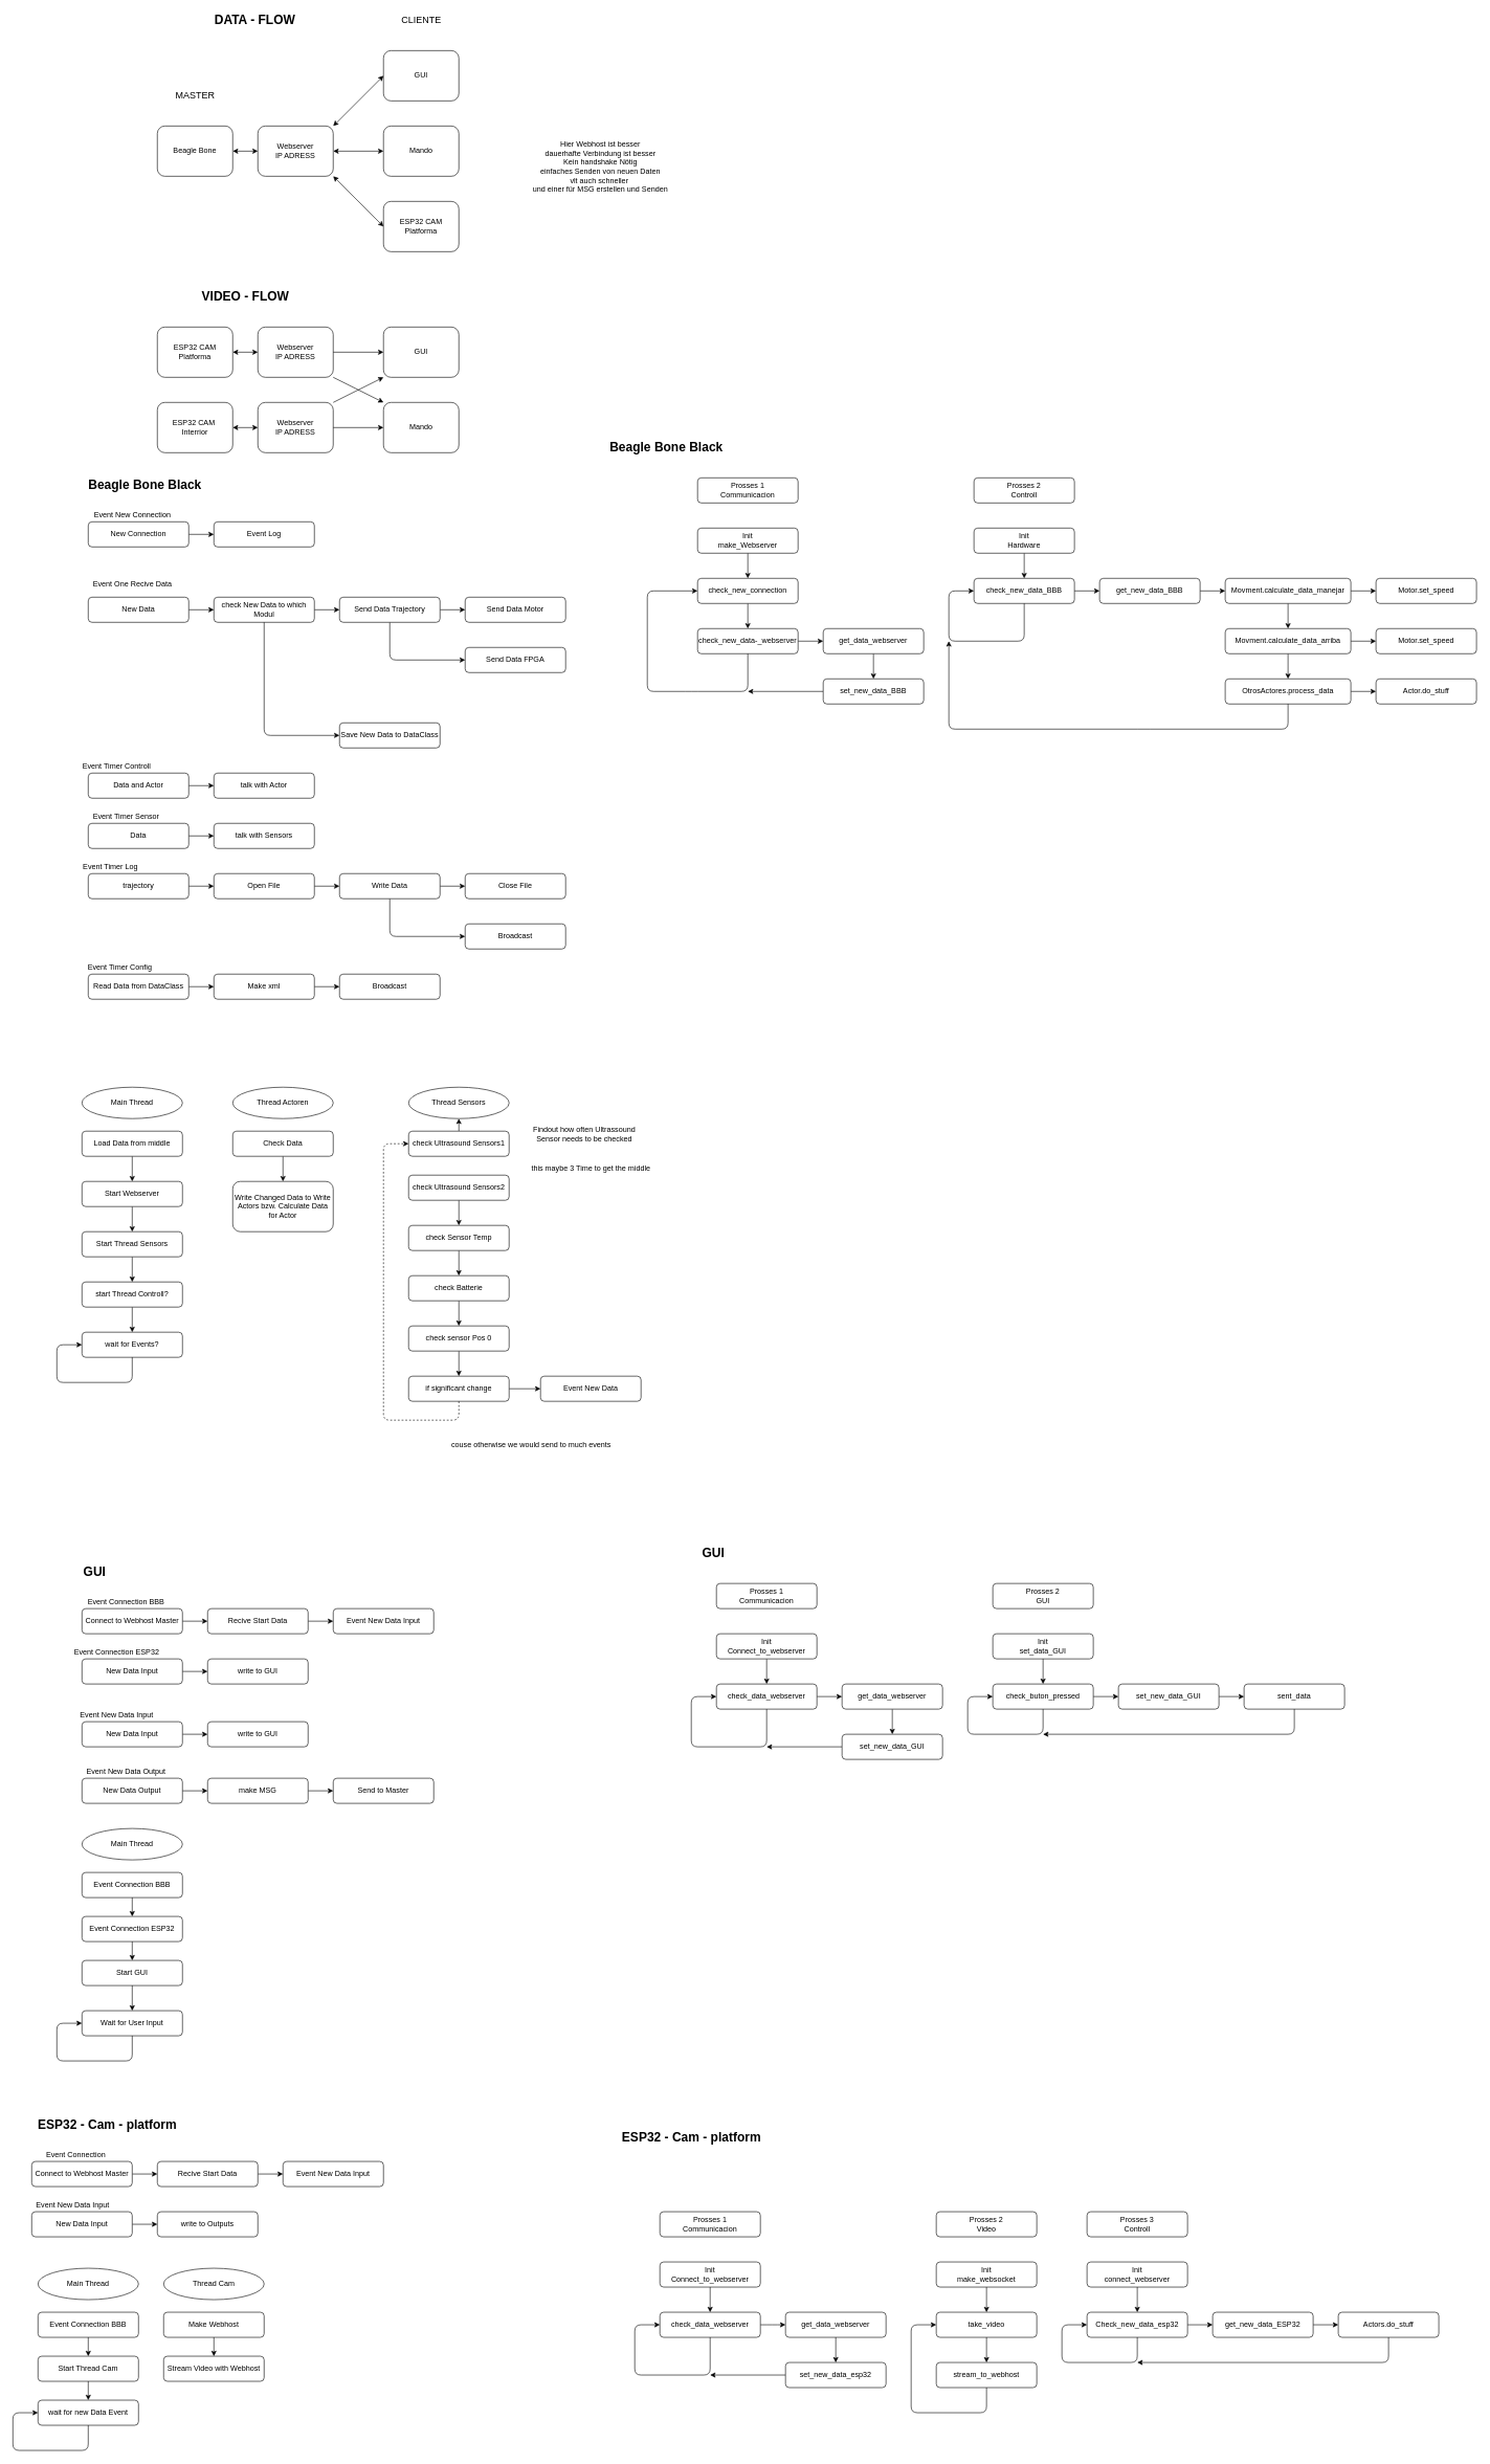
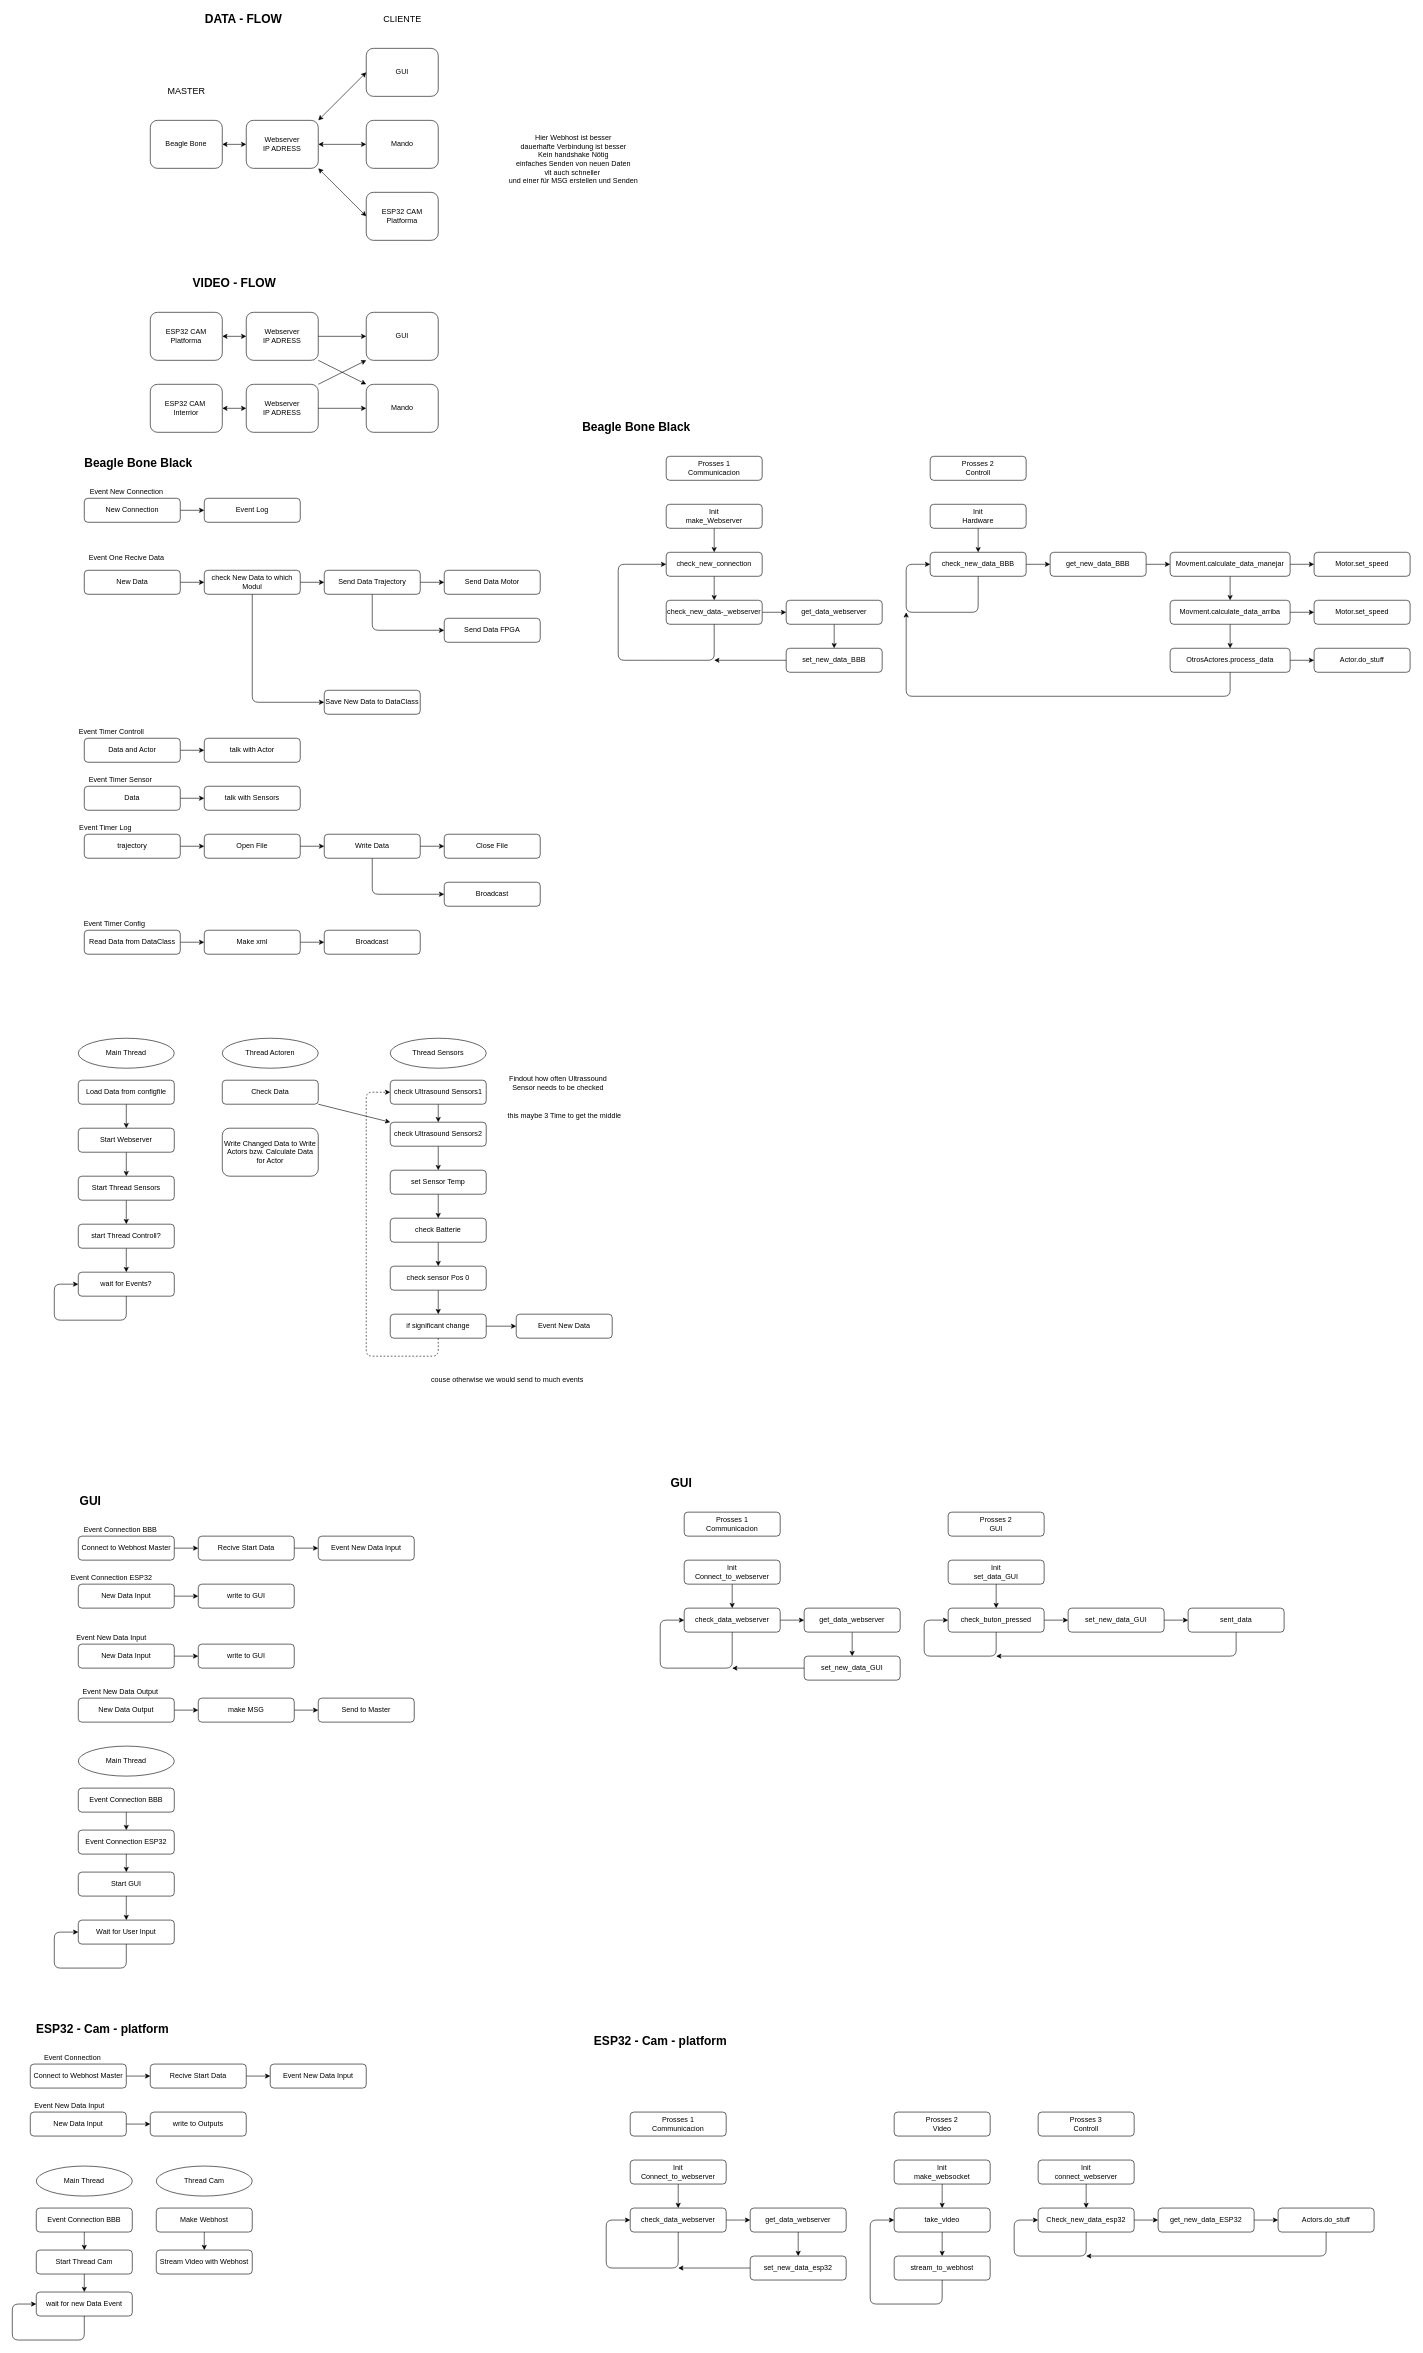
- <mxCell id="132" value="" style="edgeStyle=none;html=1;" parent="1" source="133" target="134" edge="1"><mxGeometry relative="1" as="geometry" /></mxCell>
+ <mxCell id="132" value="" style="edgeStyle=none;html=1;" parent="1" source="133" target="136" edge="1"><mxGeometry relative="1" as="geometry" /></mxCell>
- <mxCell id="127" value="Load Data from middle" style="rounded=1;whiteSpace=wrap;html=1;" parent="1" vertex="1"><mxGeometry x="130" y="1800" width="160" height="40" as="geometry" /></mxCell>
+ <mxCell id="127" value="Load Data from configfile" style="rounded=1;whiteSpace=wrap;html=1;" parent="1" vertex="1"><mxGeometry x="130" y="1800" width="160" height="40" as="geometry" /></mxCell>
- <mxCell id="160" value="" style="edgeStyle=none;html=1;" parent="1" source="161" target="162" edge="1"><mxGeometry relative="1" as="geometry" /></mxCell>
+ <mxCell id="160" value="" style="edgeStyle=none;html=1;" parent="1" source="161" target="136" edge="1"><mxGeometry relative="1" as="geometry" /></mxCell>
- <mxCell id="131" value="check Sensor Temp" style="rounded=1;whiteSpace=wrap;html=1;" parent="1" vertex="1"><mxGeometry x="650" y="1950" width="160" height="40" as="geometry" /></mxCell>
+ <mxCell id="131" value="set Sensor Temp" style="rounded=1;whiteSpace=wrap;html=1;" parent="1" vertex="1"><mxGeometry x="650" y="1950" width="160" height="40" as="geometry" /></mxCell>
